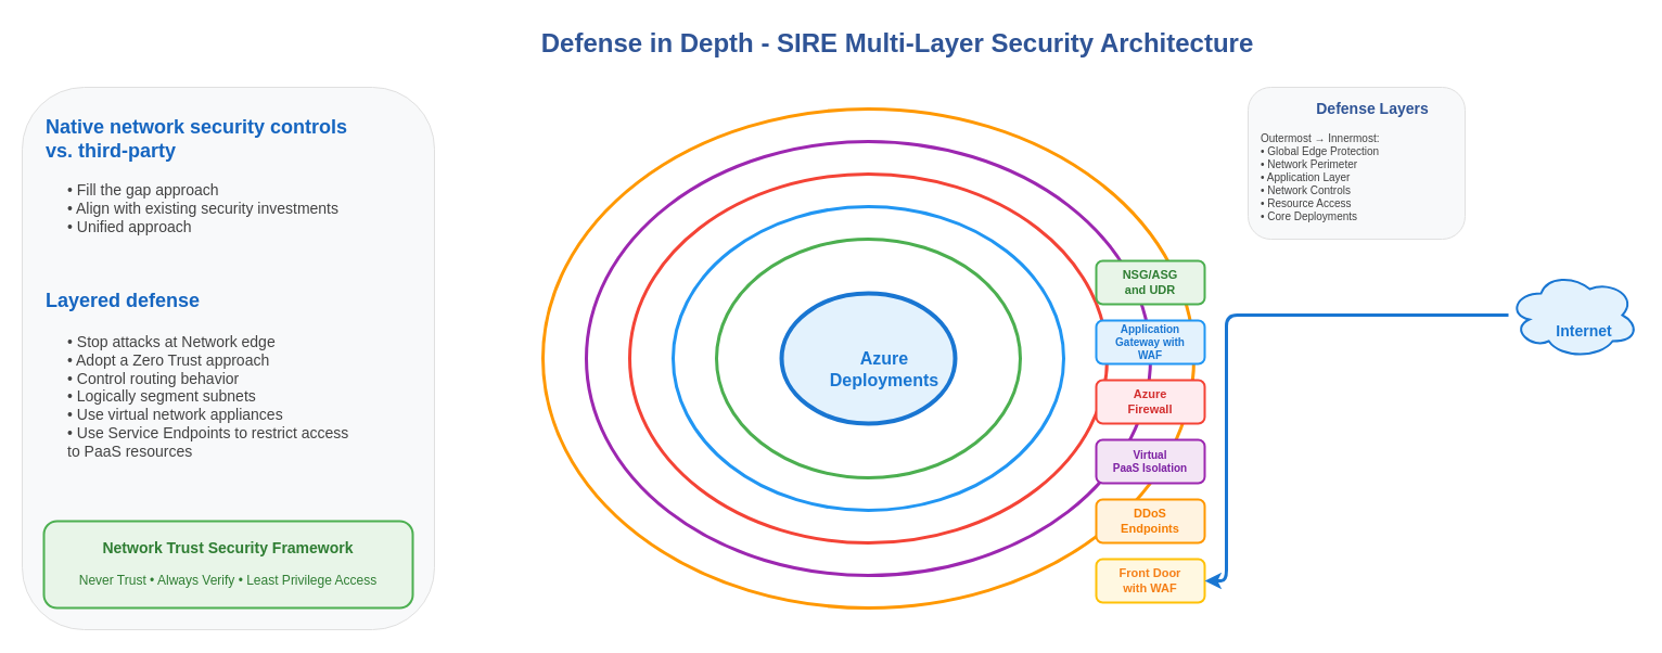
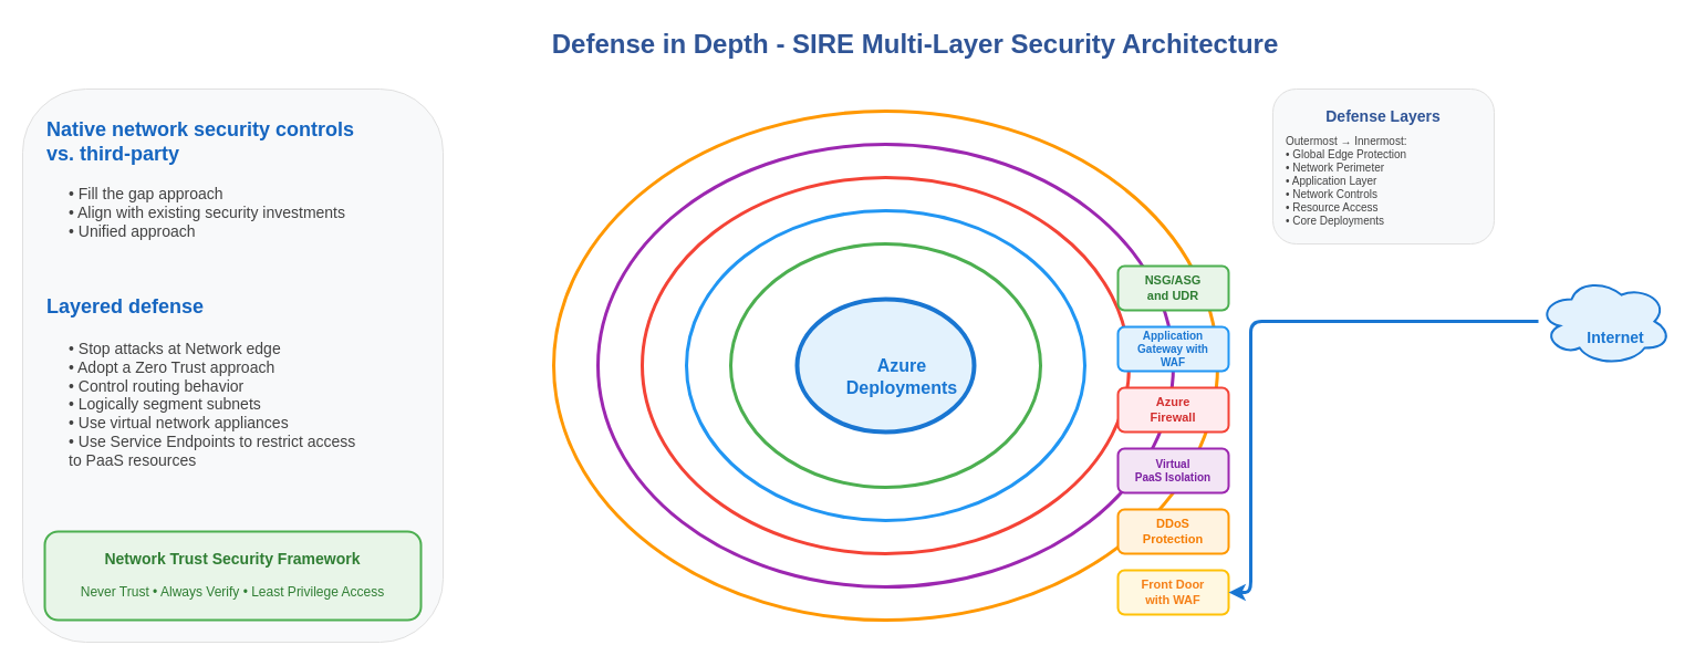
- <mxCell id="34" value="Defense Layers" style="text;html=1;strokeColor=none;fillColor=none;align=center;verticalAlign=top;whiteSpace=wrap;rounded=0;fontSize=14;fontStyle=1;fontColor=#2F5496;" parent="1" vertex="1"><mxGeometry x="1185" y="85" width="160" height="20" as="geometry" /></mxCell>
+ <mxCell id="34" value="Defense Layers" style="text;html=1;strokeColor=none;fillColor=none;align=center;verticalAlign=top;whiteSpace=wrap;rounded=0;fontSize=14;fontStyle=1;fontColor=#2F5496;" parent="1" vertex="1"><mxGeometry x="1170" y="90" width="160" height="20" as="geometry" /></mxCell>
- <mxCell id="29" value="DDoS&#10;Endpoints" style="text;html=1;strokeColor=none;fillColor=none;align=center;verticalAlign=middle;whiteSpace=wrap;rounded=0;fontSize=11;fontStyle=1;fontColor=#F57C00;" parent="1" vertex="1"><mxGeometry x="1020" y="470" width="80" height="20" as="geometry" /></mxCell>
+ <mxCell id="29" value="DDoS&#10;Protection" style="text;html=1;strokeColor=none;fillColor=none;align=center;verticalAlign=middle;whiteSpace=wrap;rounded=0;fontSize=11;fontStyle=1;fontColor=#F57C00;" parent="1" vertex="1"><mxGeometry x="1020" y="470" width="80" height="20" as="geometry" /></mxCell>
